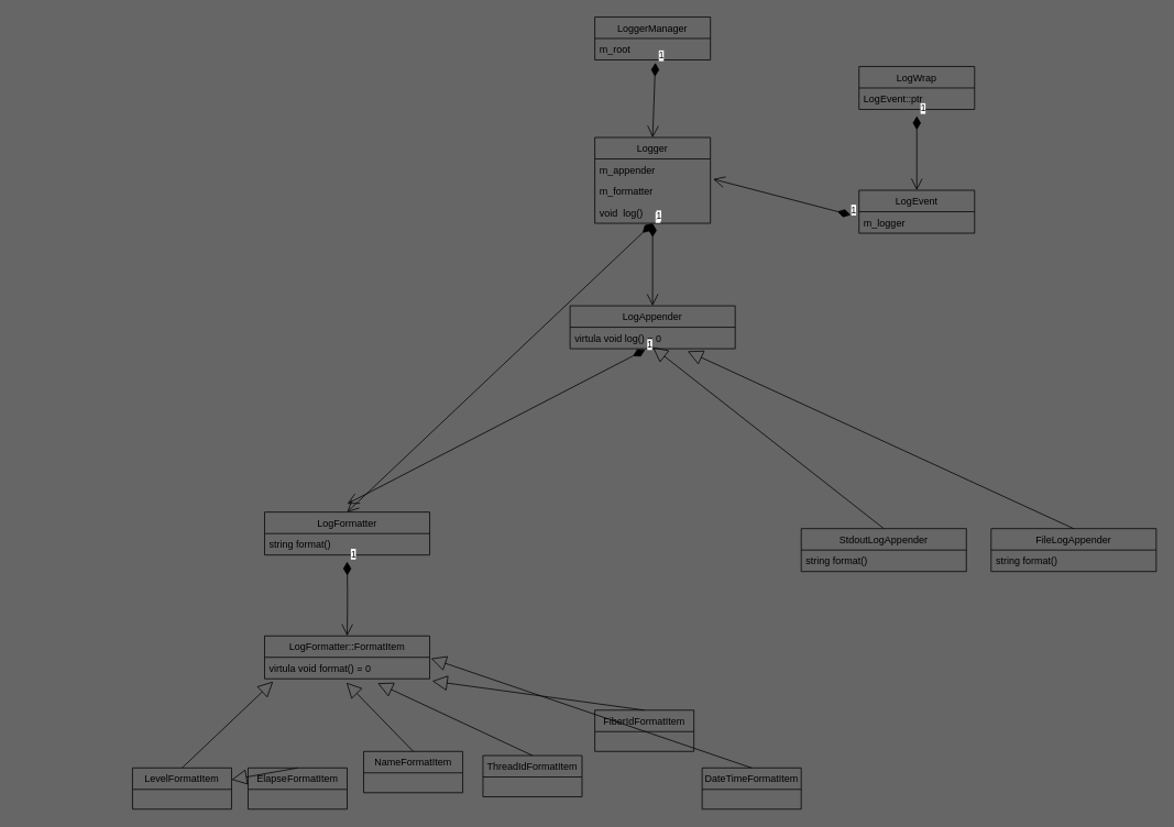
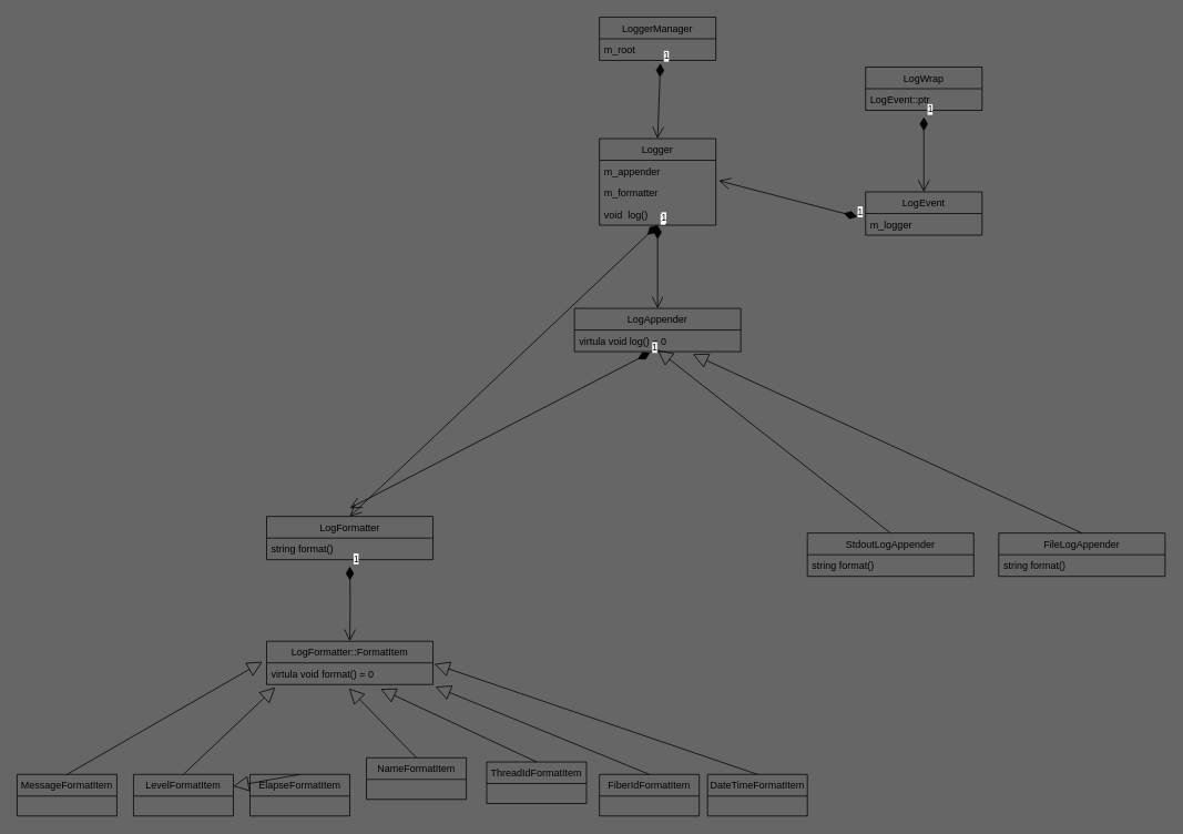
+ <mxCell id="8" value="" style="endArrow=block;endSize=16;endFill=0;html=1;exitX=0.5;exitY=0;exitDx=0;exitDy=0;entryX=-0.025;entryY=-0.051;entryDx=0;entryDy=0;entryPerimeter=0;" parent="1" source="7" target="10" edge="1"><mxGeometry width="160" relative="1" as="geometry"><mxPoint x="450" y="900" as="sourcePoint" /><mxPoint x="370" y="830" as="targetPoint" /></mxGeometry></mxCell>
- <mxCell id="16" value="FiberIdFormatItem" style="swimlane;fontStyle=0;childLayout=stackLayout;horizontal=1;startSize=26;fillColor=none;horizontalStack=0;resizeParent=1;resizeParentMax=0;resizeLast=0;collapsible=1;marginBottom=0;" parent="1" vertex="1"><mxGeometry x="720" y="860" width="120" height="50" as="geometry" /></mxCell>
+ <mxCell id="16" value="FiberIdFormatItem" style="swimlane;fontStyle=0;childLayout=stackLayout;horizontal=1;startSize=26;fillColor=none;horizontalStack=0;resizeParent=1;resizeParentMax=0;resizeLast=0;collapsible=1;marginBottom=0;" parent="1" vertex="1"><mxGeometry x="720" y="930" width="120" height="50" as="geometry" /></mxCell>
+ <mxCell id="7" value="MessageFormatItem" style="swimlane;fontStyle=0;childLayout=stackLayout;horizontal=1;startSize=26;fillColor=none;horizontalStack=0;resizeParent=1;resizeParentMax=0;resizeLast=0;collapsible=1;marginBottom=0;" parent="1" vertex="1"><mxGeometry x="20" y="930" width="120" height="50" as="geometry" /></mxCell>
